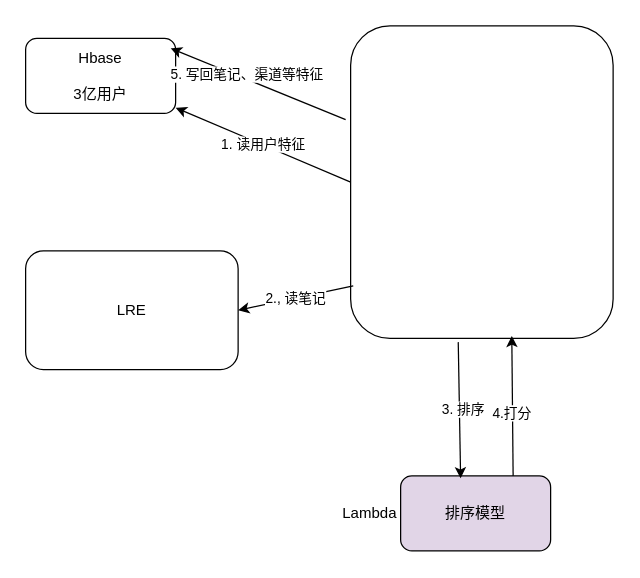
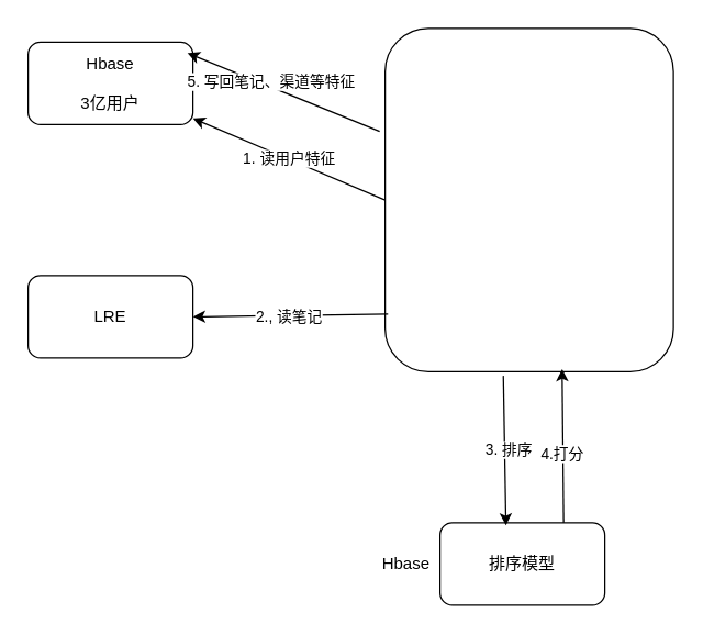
- <mxCell id="5" value="LRE" style="rounded=1;whiteSpace=wrap;html=1;" vertex="1" parent="1"><mxGeometry x="20" y="200" width="170" height="95" as="geometry" /></mxCell>
+ <mxCell id="5" value="LRE" style="rounded=1;whiteSpace=wrap;html=1;" vertex="1" parent="1"><mxGeometry x="20" y="200" width="120" height="60" as="geometry" /></mxCell>
- <mxCell id="9" value="Lambda" style="text;html=1;align=center;verticalAlign=middle;resizable=0;points=[];autosize=1;strokeColor=none;fillColor=none;" vertex="1" parent="1"><mxGeometry x="260" y="395" width="70" height="30" as="geometry" /></mxCell>
+ <mxCell id="9" value="Hbase" style="text;html=1;align=center;verticalAlign=middle;resizable=0;points=[];autosize=1;strokeColor=none;fillColor=none;" vertex="1" parent="1"><mxGeometry x="260" y="395" width="70" height="30" as="geometry" /></mxCell>
- <mxCell id="8" value="排序模型" style="rounded=1;whiteSpace=wrap;html=1;fillColor=#e1d5e7;" vertex="1" parent="1"><mxGeometry x="320" y="380" width="120" height="60" as="geometry" /></mxCell>
+ <mxCell id="8" value="排序模型" style="rounded=1;whiteSpace=wrap;html=1;" vertex="1" parent="1"><mxGeometry x="320" y="380" width="120" height="60" as="geometry" /></mxCell>
